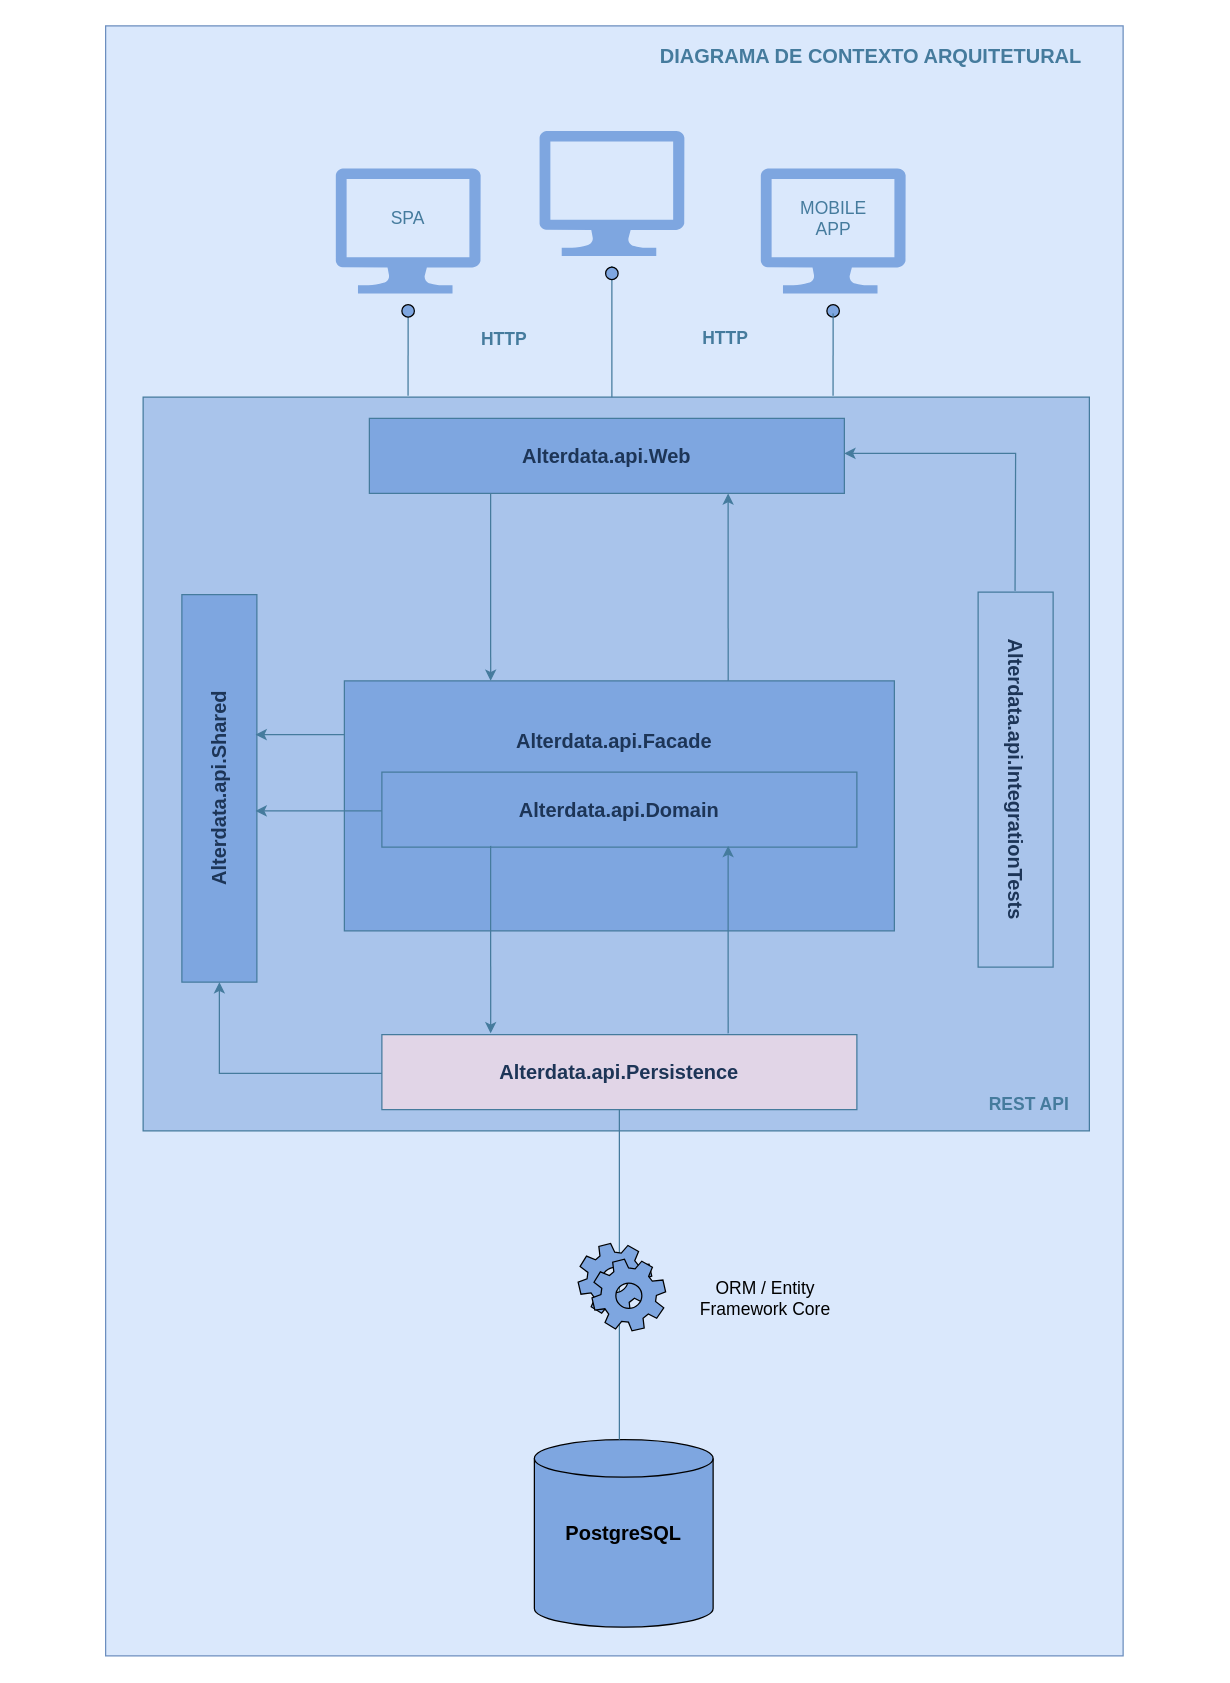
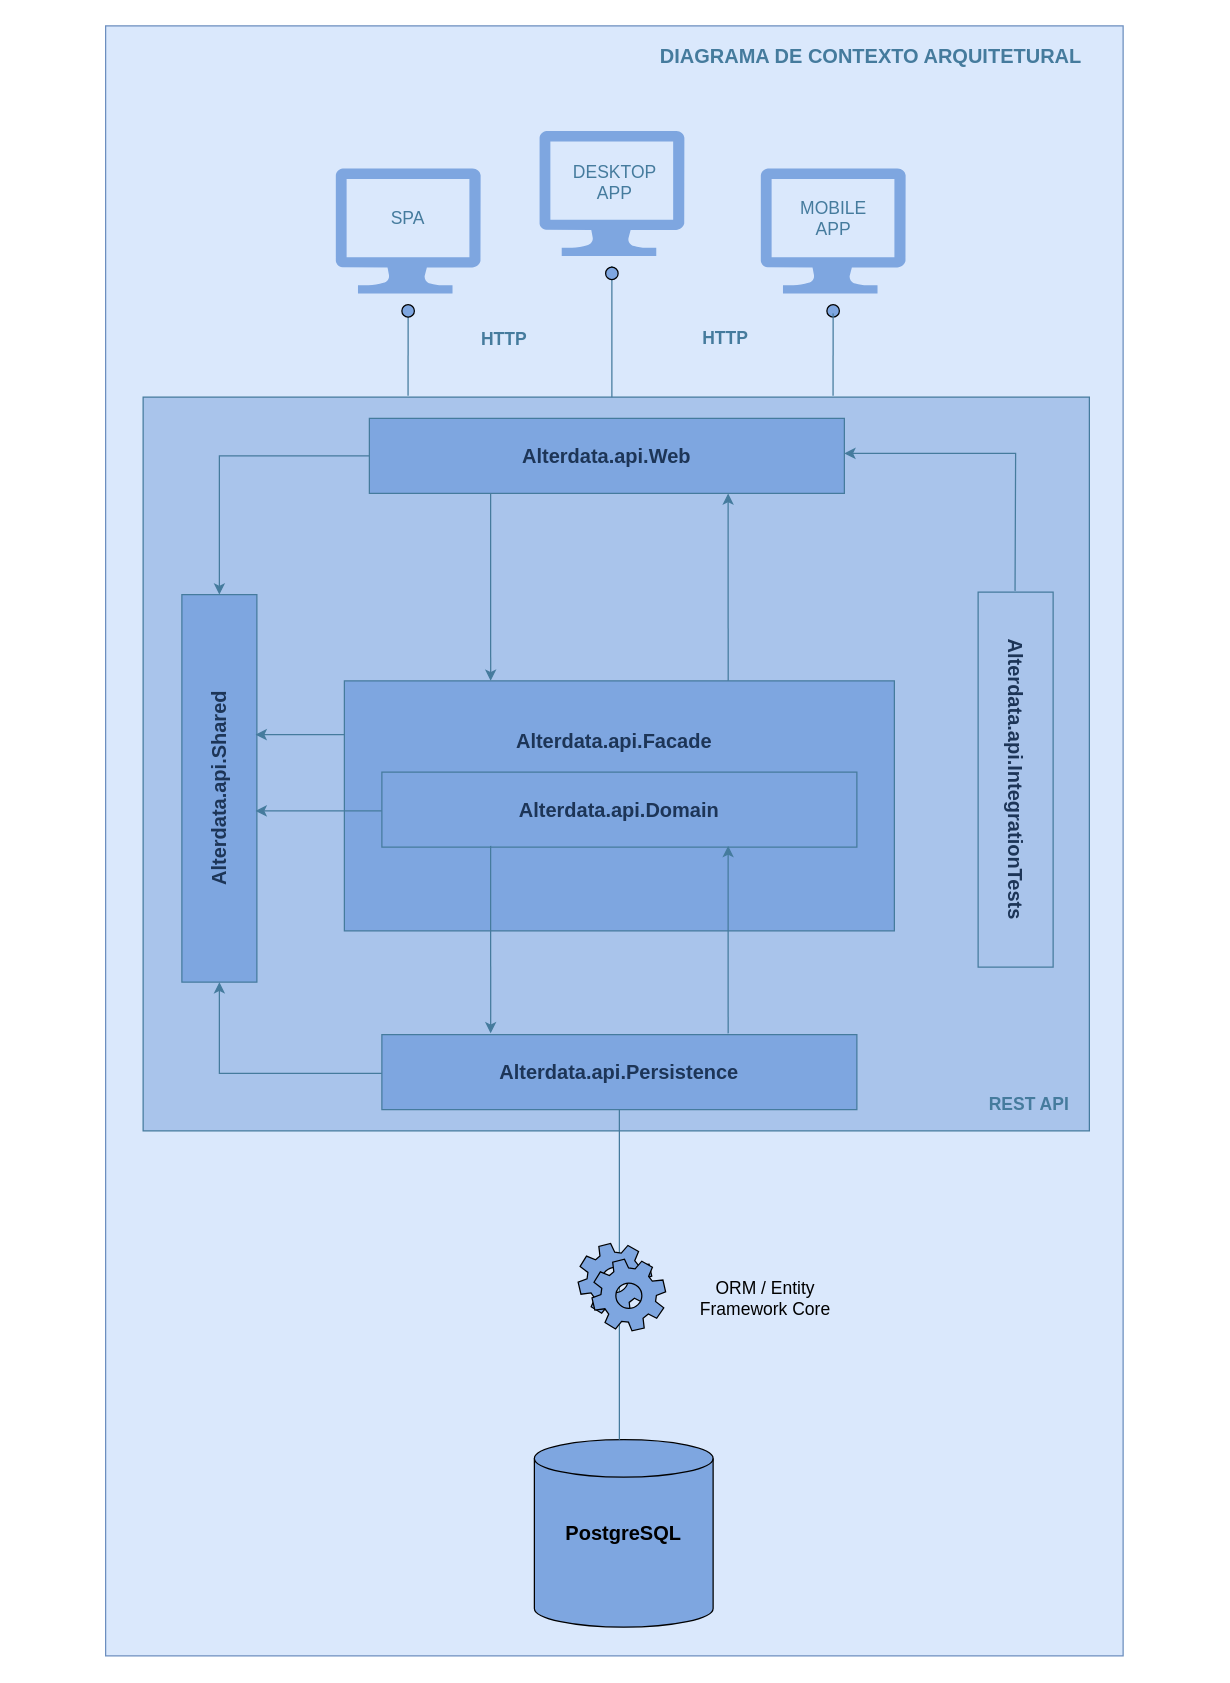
+ <mxCell id="36" value="DESKTOP APP" style="text;html=1;strokeColor=none;fillColor=none;align=center;verticalAlign=middle;whiteSpace=wrap;rounded=0;fontSize=14;fontColor=#457B9D;" vertex="1" parent="1"><mxGeometry x="468" y="135" width="47" height="20" as="geometry" /></mxCell>
+ <mxCell id="14" value="" style="endArrow=classic;html=1;strokeColor=#457B9D;fillColor=#A8DADC;fontColor=#1D3557;rounded=0;" parent="1" source="24" target="13" edge="1"><mxGeometry width="50" height="50" relative="1" as="geometry"><mxPoint x="402" y="404" as="sourcePoint" /><mxPoint x="402.04" y="554" as="targetPoint" /><Array as="points"><mxPoint x="175" y="364" /></Array></mxGeometry></mxCell>
- <mxCell id="7" value="&lt;font style=&quot;font-size: 16px&quot;&gt;Alterdata.api.Persistence&lt;/font&gt;" style="rounded=0;whiteSpace=wrap;html=1;sketch=0;strokeColor=#457B9D;fontColor=#1D3557;fontStyle=1;fillColor=#e1d5e7;" parent="1" vertex="1"><mxGeometry x="305" y="827" width="380" height="60" as="geometry" /></mxCell>
+ <mxCell id="7" value="&lt;font style=&quot;font-size: 16px&quot;&gt;Alterdata.api.Persistence&lt;/font&gt;" style="rounded=0;whiteSpace=wrap;html=1;sketch=0;strokeColor=#457B9D;fontColor=#1D3557;fontStyle=1;fillColor=#7EA6E0;" parent="1" vertex="1"><mxGeometry x="305" y="827" width="380" height="60" as="geometry" /></mxCell>
